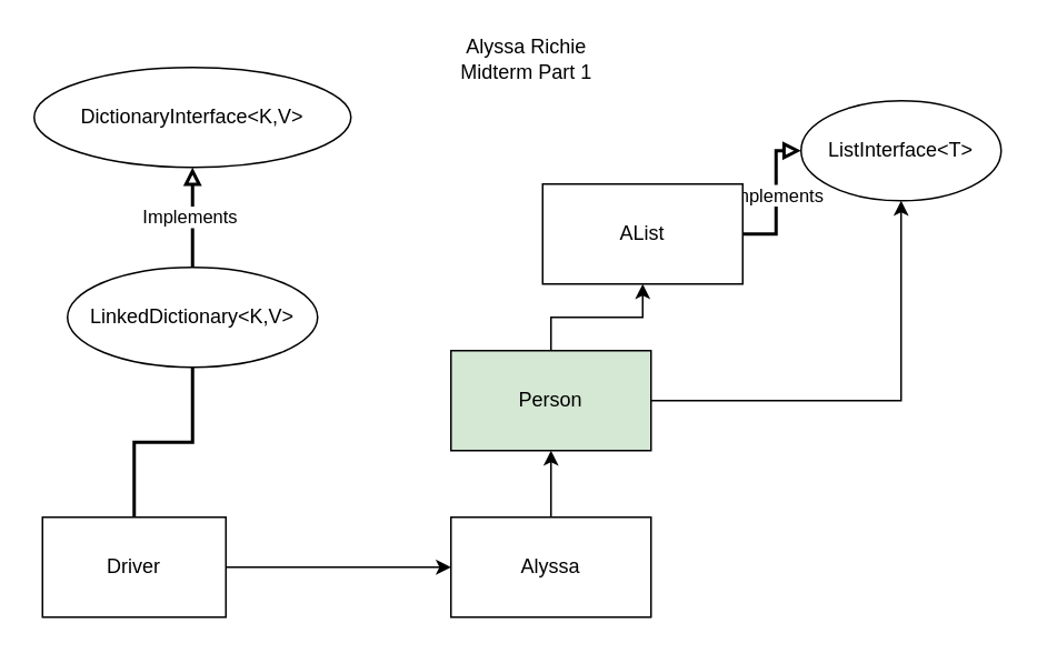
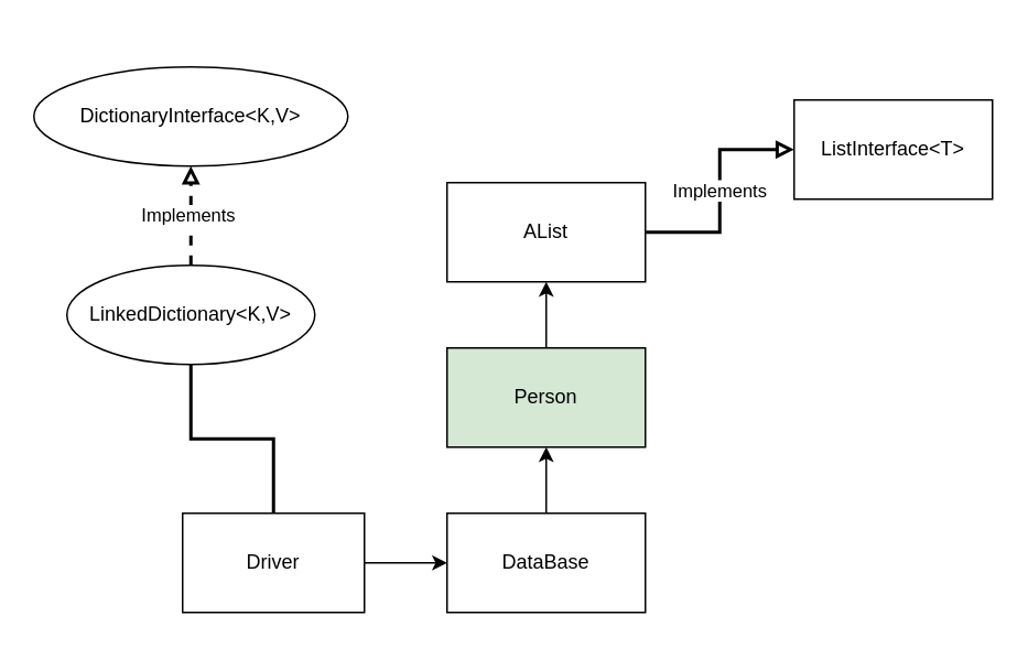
- <mxCell id="16" value="Alyssa Richie&lt;br&gt;Midterm Part 1&lt;br&gt;" style="text;html=1;align=center;verticalAlign=middle;resizable=0;points=[];autosize=1;strokeColor=none;fillColor=none;" vertex="1" parent="1"><mxGeometry x="270" y="20" width="90" height="30" as="geometry" /></mxCell>
- <mxCell id="2" value="ListInterface&amp;lt;T&amp;gt;" style="ellipse;whiteSpace=wrap;html=1;" vertex="1" parent="1"><mxGeometry x="480" y="60" width="120" height="60" as="geometry" /></mxCell>
+ <mxCell id="2" value="ListInterface&amp;lt;T&amp;gt;" style="rounded=0;whiteSpace=wrap;html=1;" vertex="1" parent="1"><mxGeometry x="480" y="60" width="120" height="60" as="geometry" /></mxCell>
- <mxCell id="4" value="AList" style="rounded=0;whiteSpace=wrap;html=1;" vertex="1" parent="1"><mxGeometry x="325" y="110" width="120" height="60" as="geometry" /></mxCell>
+ <mxCell id="4" value="AList" style="rounded=0;whiteSpace=wrap;html=1;" vertex="1" parent="1"><mxGeometry x="270" y="110" width="120" height="60" as="geometry" /></mxCell>
- <mxCell id="13" value="Implements&amp;nbsp;" style="edgeStyle=orthogonalEdgeStyle;rounded=0;orthogonalLoop=1;jettySize=auto;html=1;entryX=0.5;entryY=1;entryDx=0;entryDy=0;strokeWidth=2;endArrow=block;endFill=0;" edge="1" parent="1" source="14" target="15"><mxGeometry relative="1" as="geometry" /></mxCell>
+ <mxCell id="13" value="Implements&amp;nbsp;" style="edgeStyle=orthogonalEdgeStyle;rounded=0;orthogonalLoop=1;jettySize=auto;html=1;entryX=0.5;entryY=1;entryDx=0;entryDy=0;strokeWidth=2;endArrow=block;endFill=0;dashed=1;" edge="1" parent="1" source="14" target="15"><mxGeometry relative="1" as="geometry" /></mxCell>
- <mxCell id="6" style="edgeStyle=orthogonalEdgeStyle;rounded=0;orthogonalLoop=1;jettySize=auto;html=1;entryX=0.5;entryY=1;entryDx=0;entryDy=0;" edge="1" parent="1" source="7" target="2"><mxGeometry relative="1" as="geometry" /></mxCell>
- <mxCell id="12" value="Driver" style="rounded=0;whiteSpace=wrap;html=1;" vertex="1" parent="1"><mxGeometry x="25" y="310" width="110" height="60" as="geometry" /></mxCell>
+ <mxCell id="12" value="Driver" style="rounded=0;whiteSpace=wrap;html=1;" vertex="1" parent="1"><mxGeometry x="110" y="310" width="110" height="60" as="geometry" /></mxCell>
- <mxCell id="9" value="Alyssa" style="rounded=0;whiteSpace=wrap;html=1;" vertex="1" parent="1"><mxGeometry x="270" y="310" width="120" height="60" as="geometry" /></mxCell>
+ <mxCell id="9" value="DataBase" style="rounded=0;whiteSpace=wrap;html=1;" vertex="1" parent="1"><mxGeometry x="270" y="310" width="120" height="60" as="geometry" /></mxCell>
